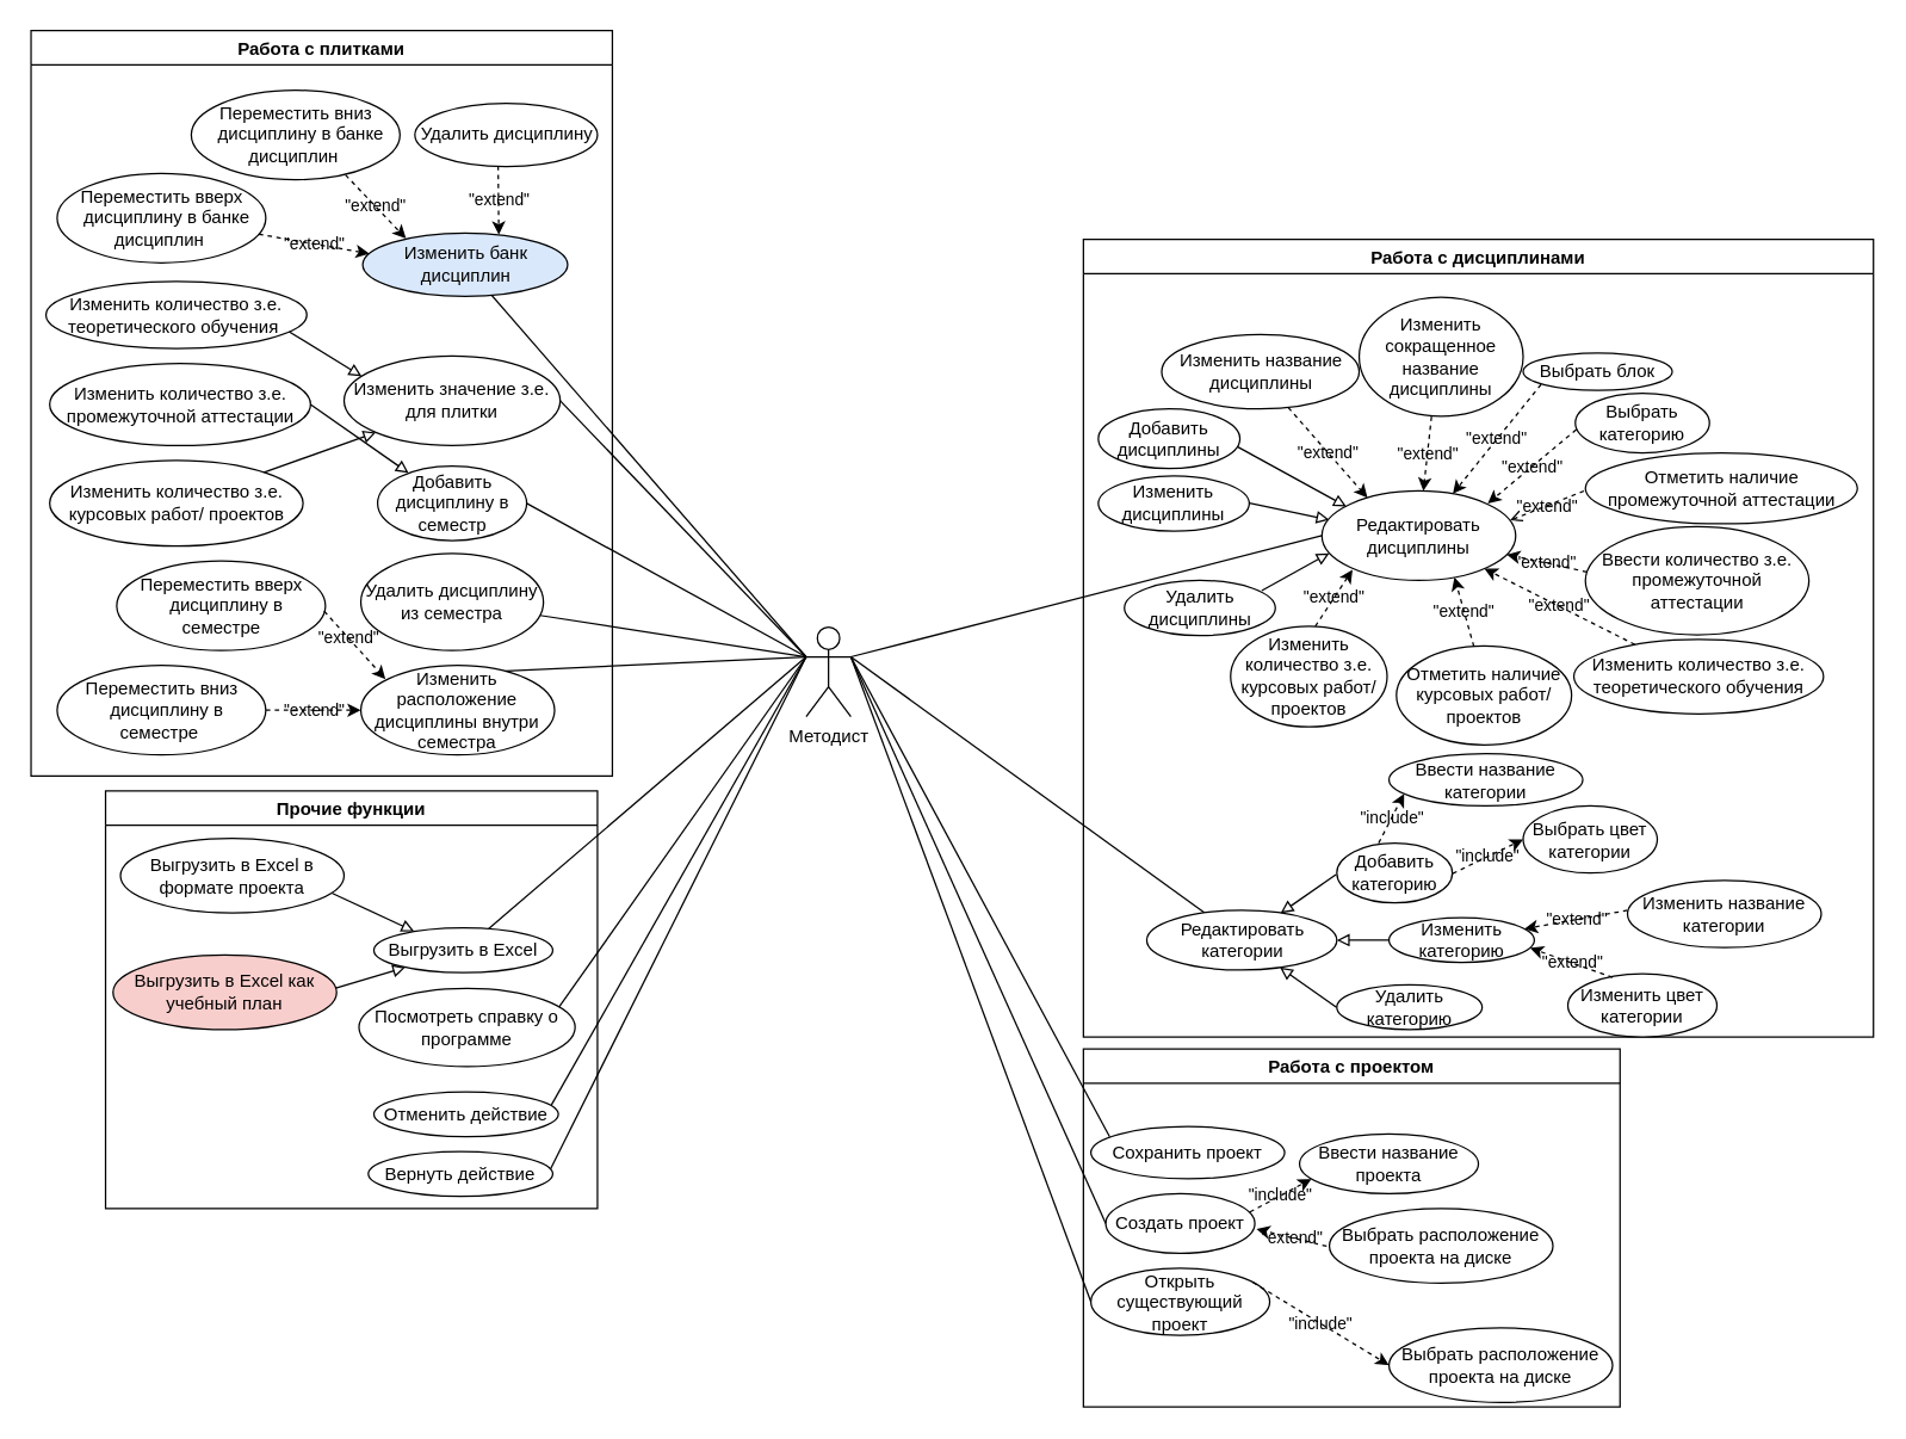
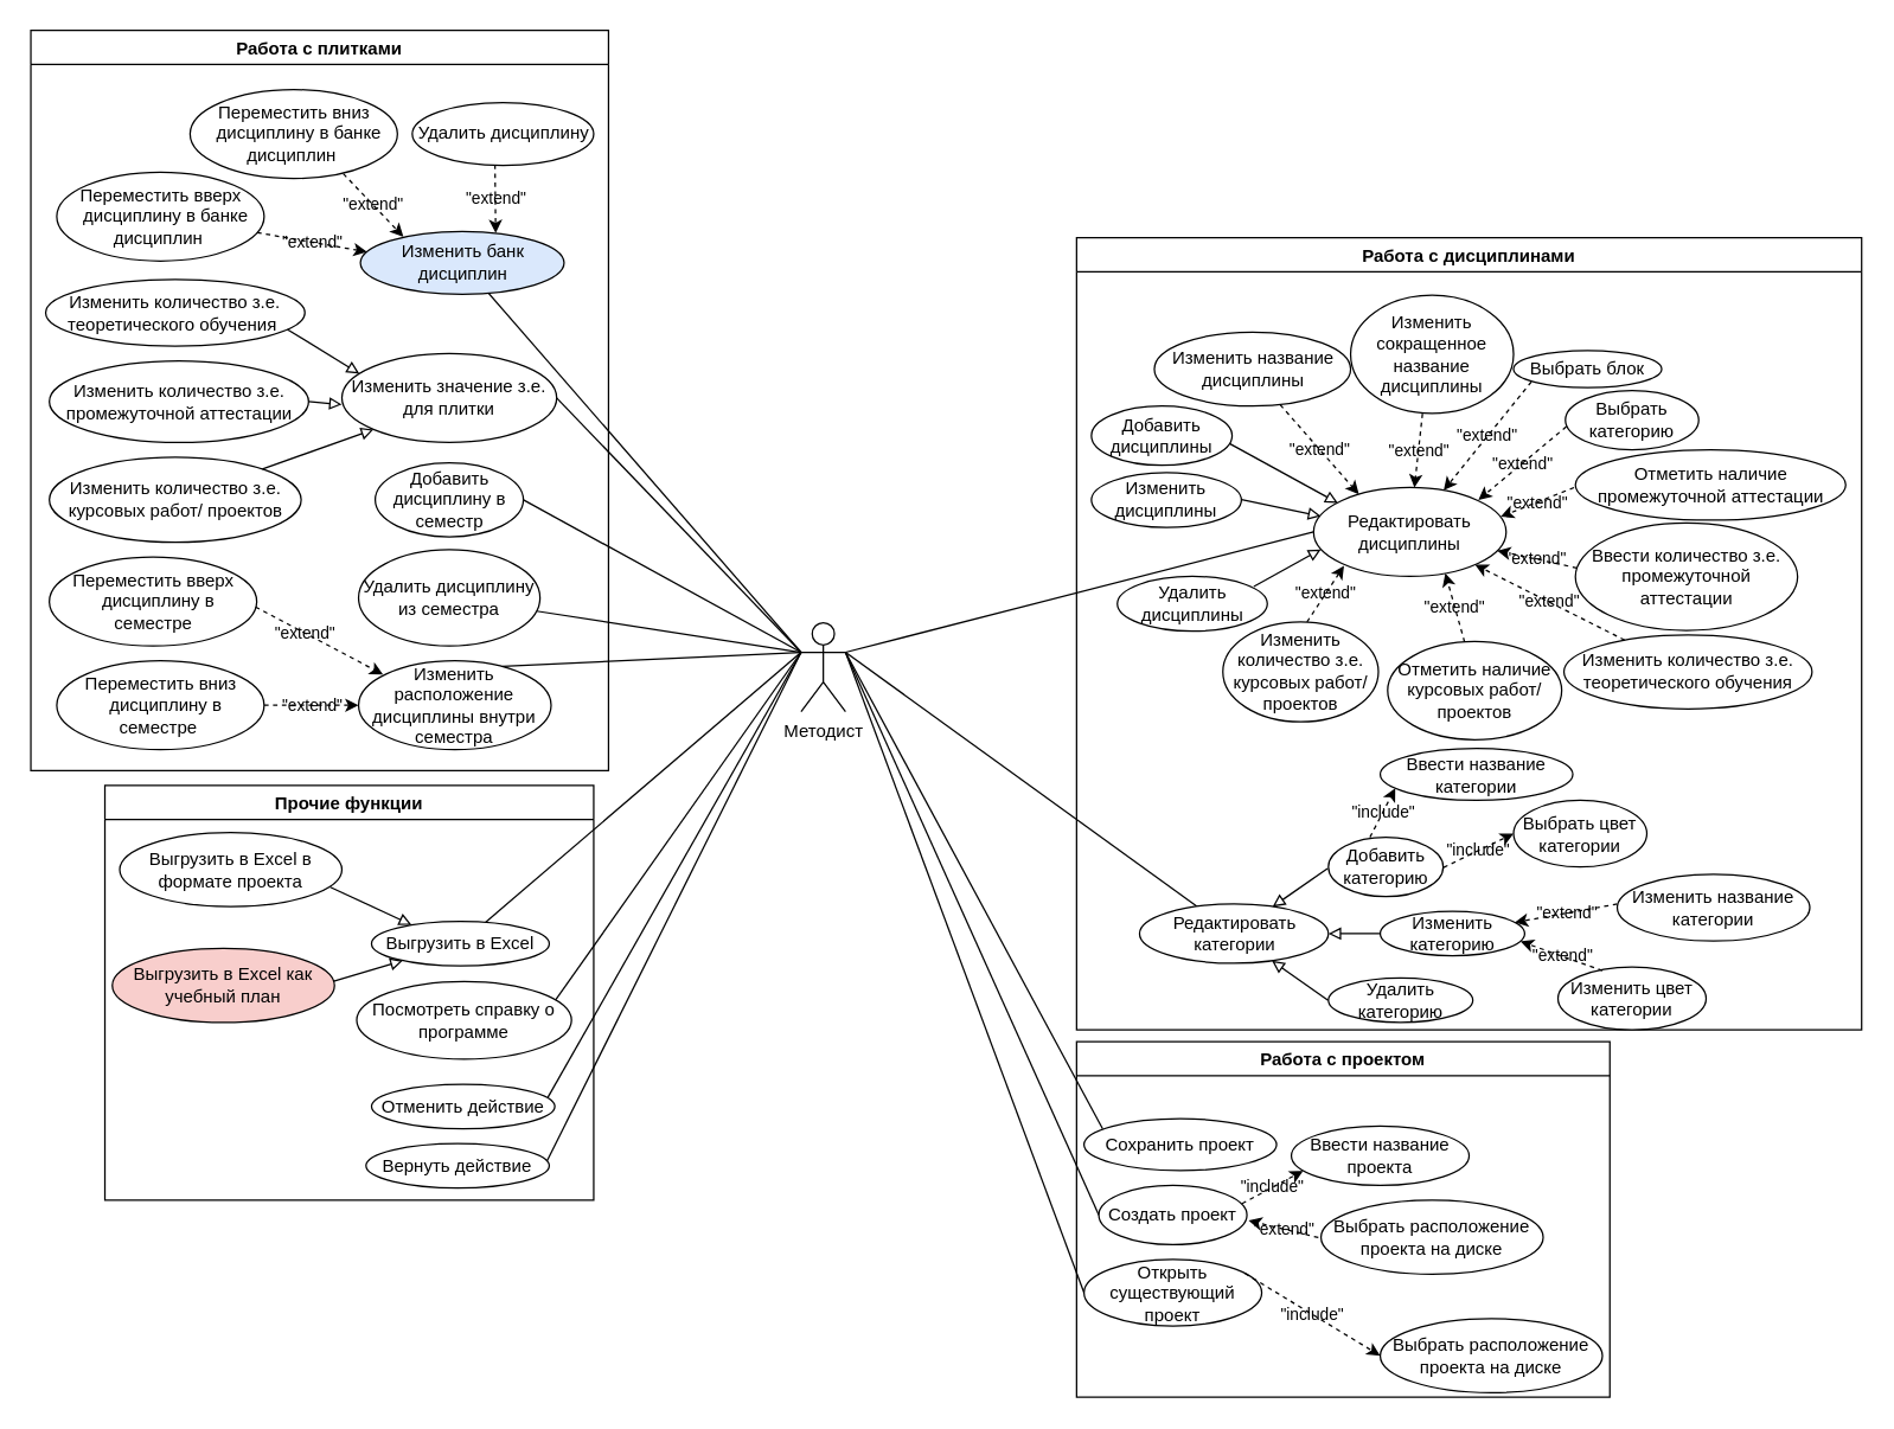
- <mxCell id="69" value="" style="endArrow=block;html=1;rounded=0;labelBorderColor=none;endFill=0;exitX=1;exitY=0.5;exitDx=0;exitDy=0;" parent="58" source="67" target="79" edge="1"><mxGeometry width="50" height="50" relative="1" as="geometry"><mxPoint x="187.5" y="348.25" as="sourcePoint" /><mxPoint x="217.5" y="298.25" as="targetPoint" /></mxGeometry></mxCell>
+ <mxCell id="69" value="" style="endArrow=block;html=1;rounded=0;labelBorderColor=none;endFill=0;entryX=0;entryY=0.574;entryDx=0;entryDy=0;exitX=1;exitY=0.5;exitDx=0;exitDy=0;entryPerimeter=0;" parent="58" source="67" target="71" edge="1"><mxGeometry width="50" height="50" relative="1" as="geometry"><mxPoint x="187.5" y="348.25" as="sourcePoint" /><mxPoint x="217.5" y="298.25" as="targetPoint" /></mxGeometry></mxCell>
- <mxCell id="47" value="&quot;extend&quot;" style="endArrow=open;html=1;rounded=0;dashed=1;labelBackgroundColor=none;exitX=-0.005;exitY=0.537;exitDx=0;exitDy=0;exitPerimeter=0;entryX=0.971;entryY=0.328;entryDx=0;entryDy=0;entryPerimeter=0;" edge="1" parent="17" source="46" target="33"><mxGeometry width="50" height="50" relative="1" as="geometry"><mxPoint x="325.4" y="317.855" as="sourcePoint" /><mxPoint x="258.231" y="236.769" as="targetPoint" /></mxGeometry></mxCell>
+ <mxCell id="47" value="&quot;extend&quot;" style="endArrow=classic;html=1;rounded=0;dashed=1;labelBackgroundColor=none;exitX=-0.005;exitY=0.537;exitDx=0;exitDy=0;exitPerimeter=0;entryX=0.971;entryY=0.328;entryDx=0;entryDy=0;entryPerimeter=0;" edge="1" parent="17" source="46" target="33"><mxGeometry width="50" height="50" relative="1" as="geometry"><mxPoint x="325.4" y="317.855" as="sourcePoint" /><mxPoint x="258.231" y="236.769" as="targetPoint" /></mxGeometry></mxCell>
- <mxCell id="74" value="Переместить вверх&lt;br&gt;&amp;nbsp; дисциплину в семестре" style="ellipse;whiteSpace=wrap;html=1;" parent="58" vertex="1"><mxGeometry x="57.5" y="355.75" width="140" height="60" as="geometry" /></mxCell>
+ <mxCell id="74" value="Переместить вверх&lt;br&gt;&amp;nbsp; дисциплину в семестре" style="ellipse;whiteSpace=wrap;html=1;" parent="58" vertex="1"><mxGeometry x="12.5" y="355.75" width="140" height="60" as="geometry" /></mxCell>
